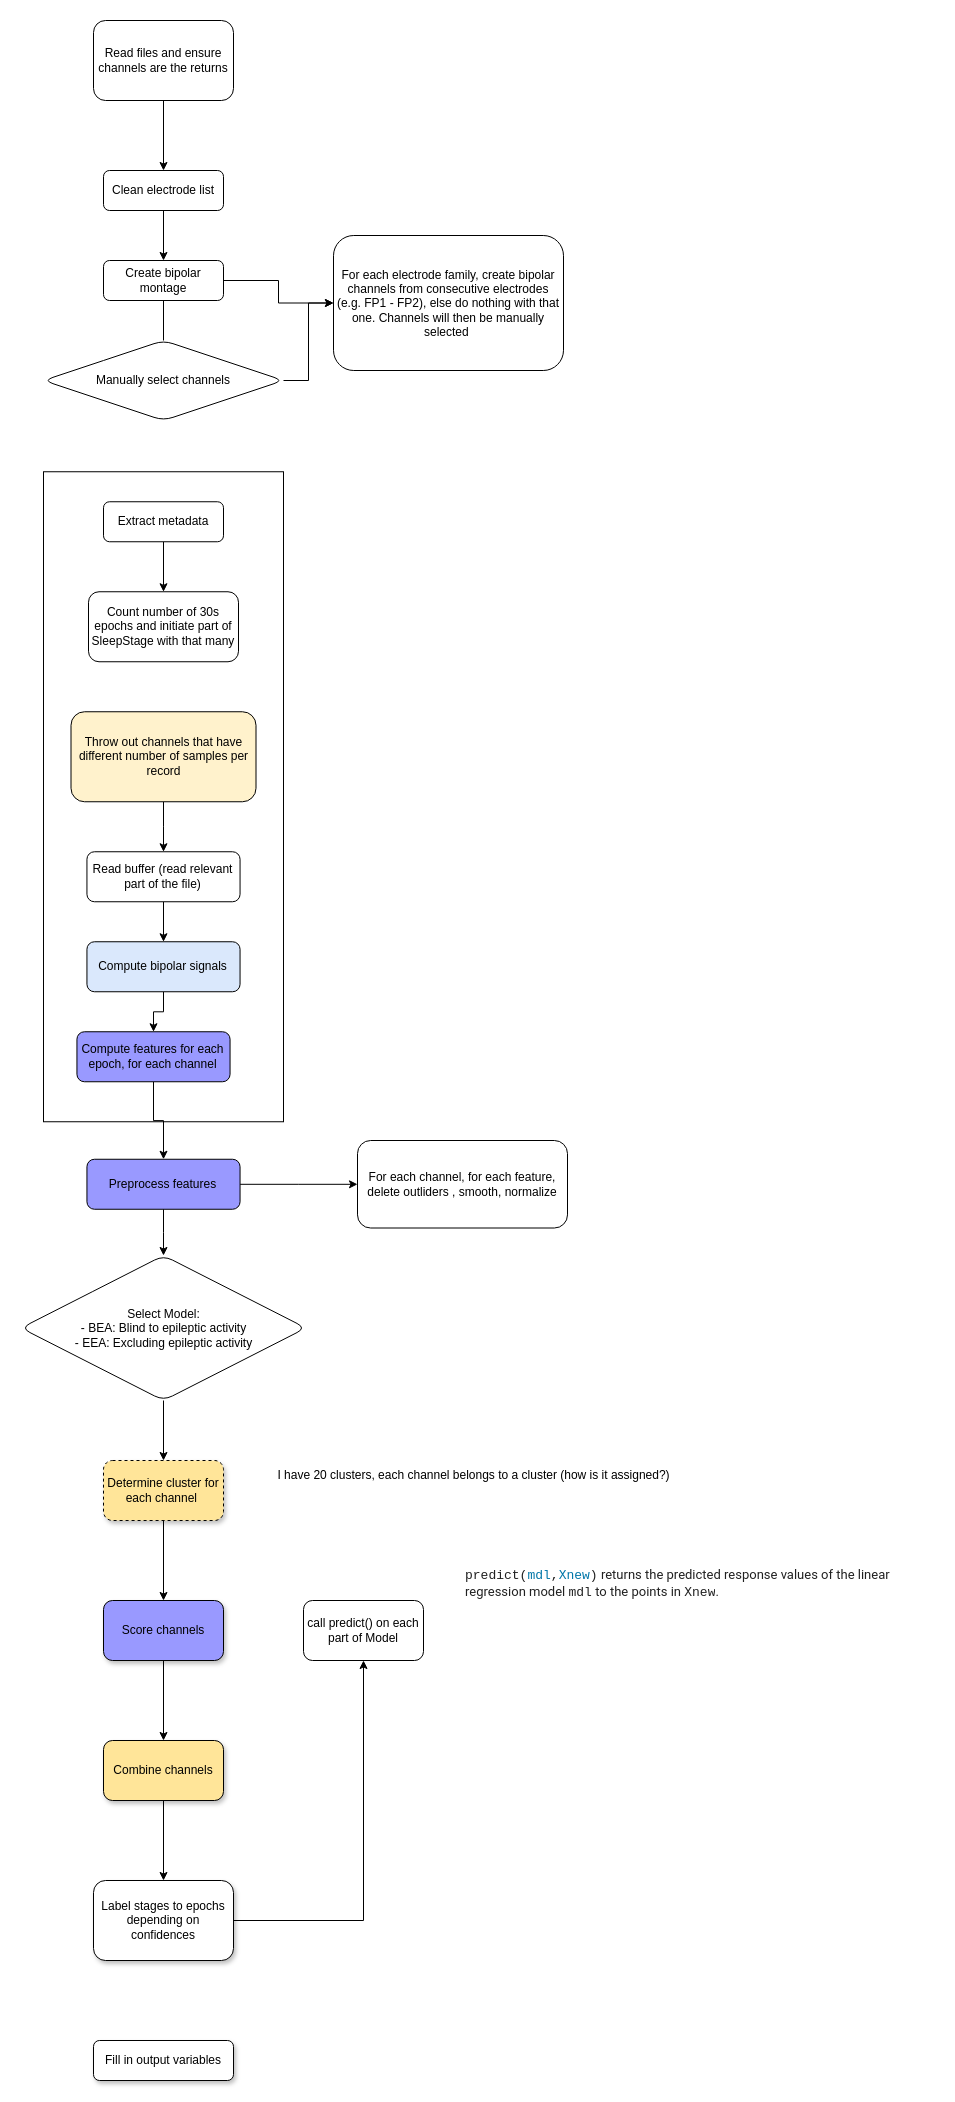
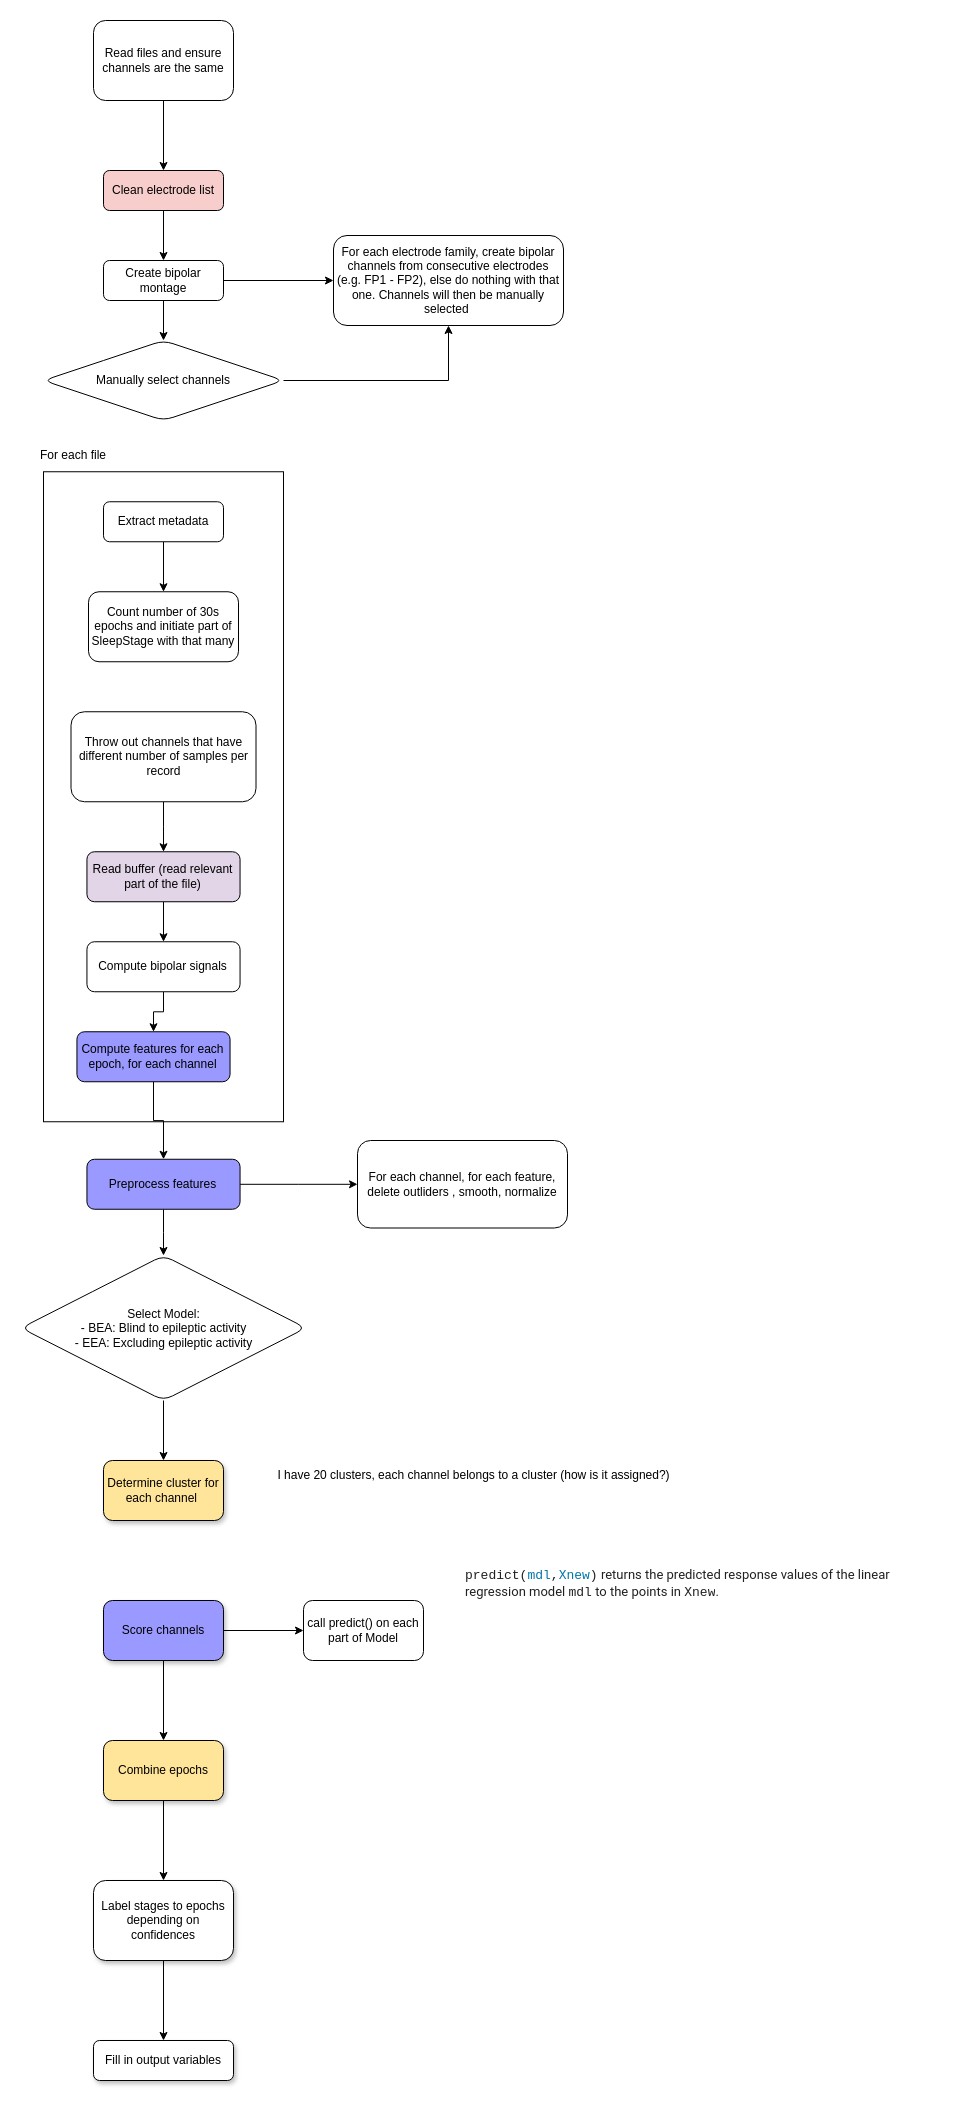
- <mxCell id="3" value="Read files and ensure channels are the returns" style="rounded=1;whiteSpace=wrap;html=1;fontSize=12;glass=0;strokeWidth=1;shadow=0;" parent="1" vertex="1"><mxGeometry x="93" y="20" width="140" height="80" as="geometry" /></mxCell>
+ <mxCell id="3" value="Read files and ensure channels are the same" style="rounded=1;whiteSpace=wrap;html=1;fontSize=12;glass=0;strokeWidth=1;shadow=0;" parent="1" vertex="1"><mxGeometry x="93" y="20" width="140" height="80" as="geometry" /></mxCell>
- <mxCell id="5" value="Clean electrode list" style="rounded=1;whiteSpace=wrap;html=1;fontSize=12;glass=0;strokeWidth=1;shadow=0;" parent="1" vertex="1"><mxGeometry x="103" y="170" width="120" height="40" as="geometry" /></mxCell>
+ <mxCell id="5" value="Clean electrode list" style="rounded=1;whiteSpace=wrap;html=1;fontSize=12;glass=0;strokeWidth=1;shadow=0;fillColor=#f8cecc;" parent="1" vertex="1"><mxGeometry x="103" y="170" width="120" height="40" as="geometry" /></mxCell>
- <mxCell id="43" value="For each electrode family, create bipolar channels from consecutive electrodes (e.g. FP1 - FP2), else do nothing with that one. Channels will then be manually selected&amp;nbsp;" style="rounded=1;whiteSpace=wrap;html=1;fontSize=12;glass=0;strokeWidth=1;shadow=0;" parent="1" vertex="1"><mxGeometry x="333" y="235" width="230" height="135" as="geometry" /></mxCell>
+ <mxCell id="43" value="For each electrode family, create bipolar channels from consecutive electrodes (e.g. FP1 - FP2), else do nothing with that one. Channels will then be manually selected&amp;nbsp;" style="rounded=1;whiteSpace=wrap;html=1;fontSize=12;glass=0;strokeWidth=1;shadow=0;" parent="1" vertex="1"><mxGeometry x="333" y="235" width="230" height="90" as="geometry" /></mxCell>
- <mxCell id="7" value="" style="edgeStyle=orthogonalEdgeStyle;rounded=0;orthogonalLoop=1;jettySize=auto;html=1;endArrow=none;" parent="1" source="9" target="42" edge="1"><mxGeometry relative="1" as="geometry" /></mxCell>
+ <mxCell id="7" value="" style="edgeStyle=orthogonalEdgeStyle;rounded=0;orthogonalLoop=1;jettySize=auto;html=1;" parent="1" source="9" target="42" edge="1"><mxGeometry relative="1" as="geometry" /></mxCell>
+ <mxCell id="13" value="For each file" style="text;html=1;align=center;verticalAlign=middle;whiteSpace=wrap;rounded=0;" parent="1" vertex="1"><mxGeometry x="33" y="440" width="80" height="30" as="geometry" /></mxCell>
- <mxCell id="15" value="Throw out channels that have different number of samples per record" style="rounded=1;whiteSpace=wrap;html=1;fontSize=12;glass=0;strokeWidth=1;shadow=0;fillColor=#fff2cc;" parent="1" vertex="1"><mxGeometry x="70.5" y="711.25" width="185" height="90" as="geometry" /></mxCell>
+ <mxCell id="15" value="Throw out channels that have different number of samples per record" style="rounded=1;whiteSpace=wrap;html=1;fontSize=12;glass=0;strokeWidth=1;shadow=0;" parent="1" vertex="1"><mxGeometry x="70.5" y="711.25" width="185" height="90" as="geometry" /></mxCell>
- <mxCell id="17" value="Read buffer (read relevant part of the file)" style="rounded=1;whiteSpace=wrap;html=1;fontSize=12;glass=0;strokeWidth=1;shadow=0;" parent="1" vertex="1"><mxGeometry x="86.44" y="851.25" width="153.12" height="50" as="geometry" /></mxCell>
+ <mxCell id="17" value="Read buffer (read relevant part of the file)" style="rounded=1;whiteSpace=wrap;html=1;fontSize=12;glass=0;strokeWidth=1;shadow=0;fillColor=#e1d5e7;" parent="1" vertex="1"><mxGeometry x="86.44" y="851.25" width="153.12" height="50" as="geometry" /></mxCell>
- <mxCell id="19" value="Compute bipolar signals" style="rounded=1;whiteSpace=wrap;html=1;fontSize=12;glass=0;strokeWidth=1;shadow=0;fillColor=#dae8fc;" parent="1" vertex="1"><mxGeometry x="86.44" y="941.25" width="153.12" height="50" as="geometry" /></mxCell>
+ <mxCell id="19" value="Compute bipolar signals" style="rounded=1;whiteSpace=wrap;html=1;fontSize=12;glass=0;strokeWidth=1;shadow=0;" parent="1" vertex="1"><mxGeometry x="86.44" y="941.25" width="153.12" height="50" as="geometry" /></mxCell>
- <mxCell id="29" value="Determine cluster for each channel&amp;nbsp;" style="whiteSpace=wrap;html=1;fillColor=light-dark(#FFE599,#000000);rounded=1;glass=0;strokeWidth=1;shadow=1;dashed=1;" parent="1" vertex="1"><mxGeometry x="103" y="1460" width="120" height="60" as="geometry" /></mxCell>
+ <mxCell id="29" value="Determine cluster for each channel&amp;nbsp;" style="whiteSpace=wrap;html=1;fillColor=light-dark(#FFE599,#000000);rounded=1;glass=0;strokeWidth=1;shadow=1;" parent="1" vertex="1"><mxGeometry x="103" y="1460" width="120" height="60" as="geometry" /></mxCell>
- <mxCell id="28" value="" style="edgeStyle=orthogonalEdgeStyle;rounded=0;orthogonalLoop=1;jettySize=auto;html=1;" parent="1" source="29" target="32" edge="1"><mxGeometry relative="1" as="geometry" /></mxCell>
+ <mxCell id="30" value="" style="edgeStyle=orthogonalEdgeStyle;rounded=0;orthogonalLoop=1;jettySize=auto;html=1;" parent="1" source="32" target="33" edge="1"><mxGeometry relative="1" as="geometry" /></mxCell>
- <mxCell id="36" value="Combine channels" style="whiteSpace=wrap;html=1;fillColor=light-dark(#FFE599,#000000);rounded=1;glass=0;strokeWidth=1;shadow=1;" parent="1" vertex="1"><mxGeometry x="103" y="1740" width="120" height="60" as="geometry" /></mxCell>
+ <mxCell id="36" value="Combine epochs" style="whiteSpace=wrap;html=1;fillColor=light-dark(#FFE599,#000000);rounded=1;glass=0;strokeWidth=1;shadow=1;" parent="1" vertex="1"><mxGeometry x="103" y="1740" width="120" height="60" as="geometry" /></mxCell>
- <mxCell id="37" value="" style="edgeStyle=orthogonalEdgeStyle;rounded=0;orthogonalLoop=1;jettySize=auto;html=1;" parent="1" source="38" target="33" edge="1"><mxGeometry relative="1" as="geometry" /></mxCell>
+ <mxCell id="37" value="" style="edgeStyle=orthogonalEdgeStyle;rounded=0;orthogonalLoop=1;jettySize=auto;html=1;" parent="1" source="38" target="39" edge="1"><mxGeometry relative="1" as="geometry" /></mxCell>
